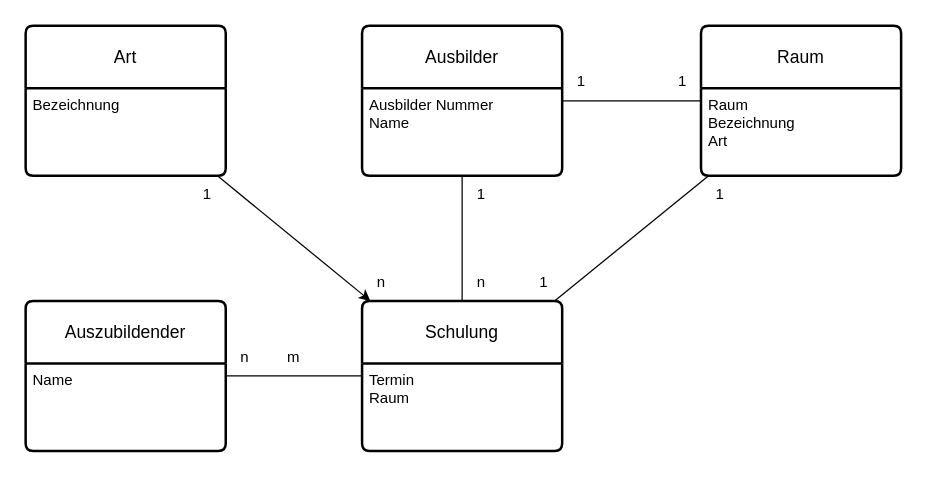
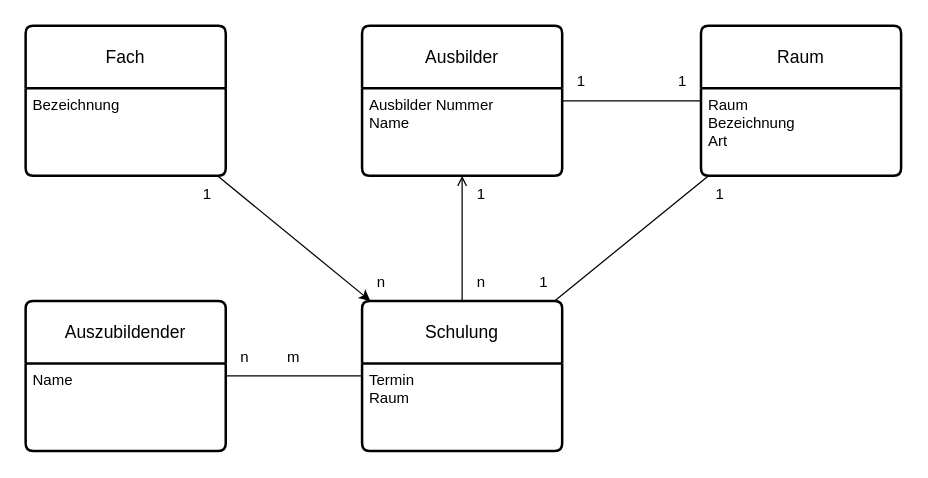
- <mxCell id="4" value="Art" style="swimlane;childLayout=stackLayout;horizontal=1;startSize=50;horizontalStack=0;rounded=1;fontSize=14;fontStyle=0;strokeWidth=2;resizeParent=0;resizeLast=1;shadow=0;dashed=0;align=center;arcSize=4;whiteSpace=wrap;html=1;" vertex="1" parent="1"><mxGeometry x="20" y="20" width="160" height="120" as="geometry" /></mxCell>
+ <mxCell id="4" value="Fach" style="swimlane;childLayout=stackLayout;horizontal=1;startSize=50;horizontalStack=0;rounded=1;fontSize=14;fontStyle=0;strokeWidth=2;resizeParent=0;resizeLast=1;shadow=0;dashed=0;align=center;arcSize=4;whiteSpace=wrap;html=1;" vertex="1" parent="1"><mxGeometry x="20" y="20" width="160" height="120" as="geometry" /></mxCell>
- <mxCell id="6" value="" style="endArrow=none;html=1;rounded=0;" edge="1" parent="1" source="2" target="23"><mxGeometry relative="1" as="geometry"><mxPoint x="259" y="410" as="sourcePoint" /><mxPoint x="369" y="140" as="targetPoint" /></mxGeometry></mxCell>
+ <mxCell id="6" value="" style="endArrow=open;html=1;rounded=0;" edge="1" parent="1" source="2" target="23"><mxGeometry relative="1" as="geometry"><mxPoint x="259" y="410" as="sourcePoint" /><mxPoint x="369" y="140" as="targetPoint" /></mxGeometry></mxCell>
